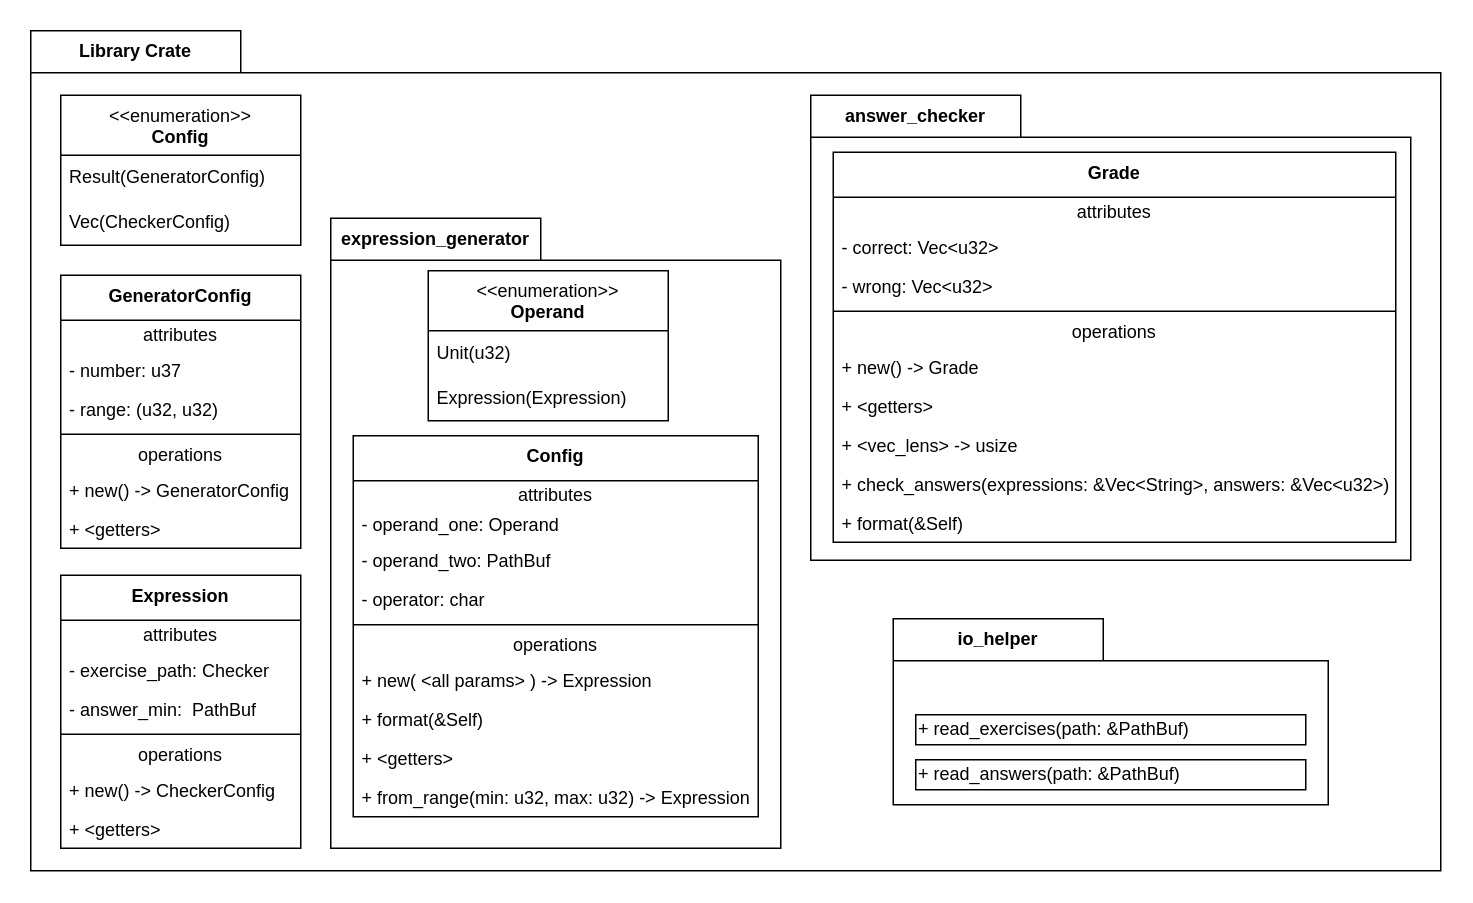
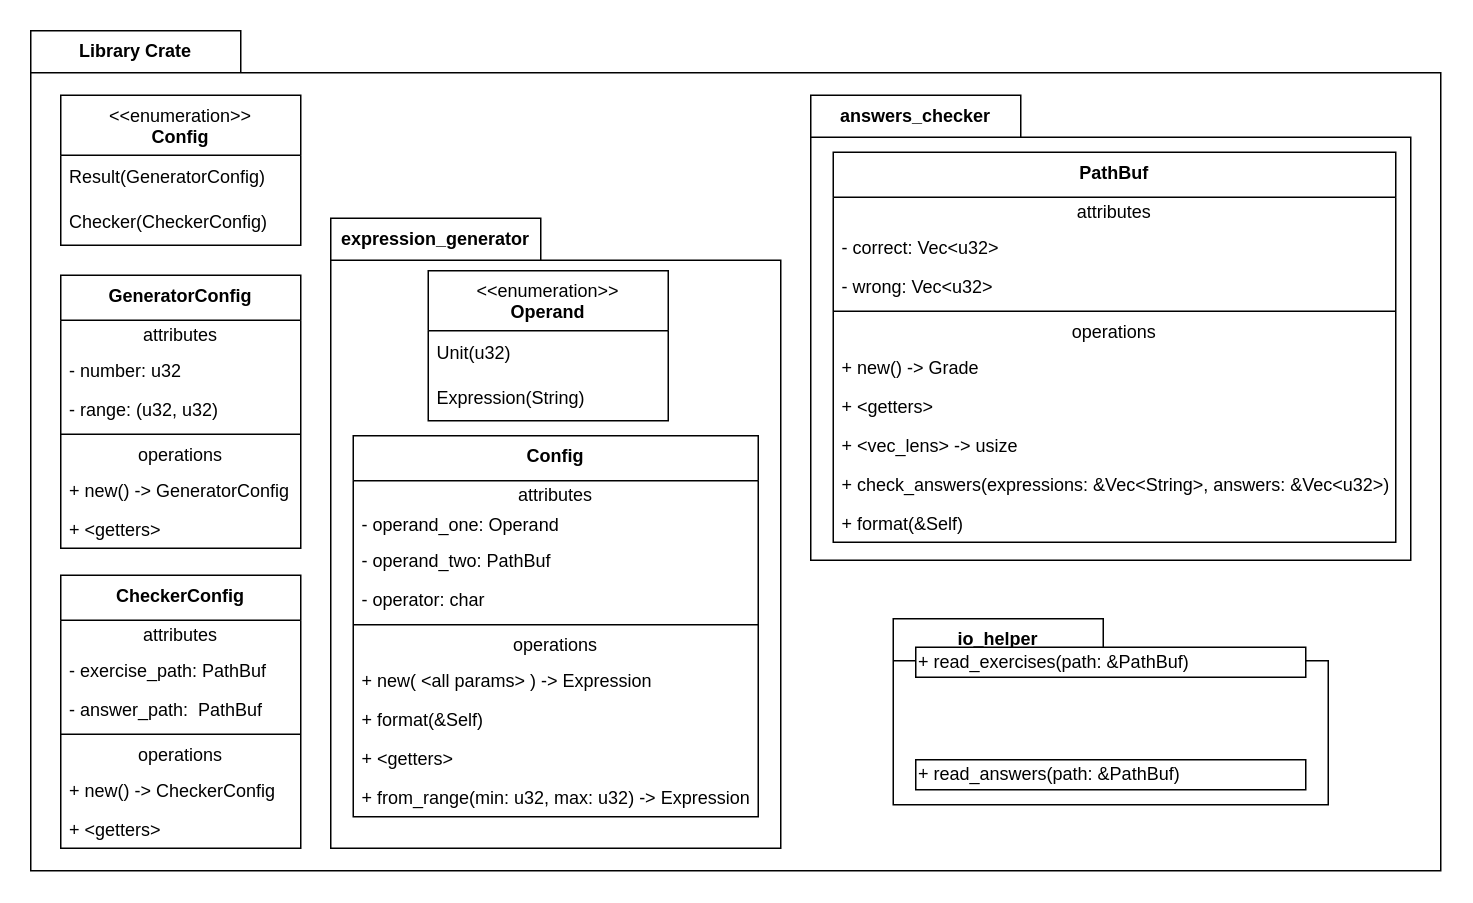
- <mxCell id="18" value="answer_checker" style="shape=folder;fontStyle=1;tabWidth=140;tabHeight=28;tabPosition=left;html=1;boundedLbl=1;labelInHeader=1;container=1;collapsible=0;recursiveResize=0;whiteSpace=wrap;" vertex="1" parent="2"><mxGeometry x="520" y="43" width="400" height="310" as="geometry" /></mxCell>
+ <mxCell id="18" value="answers_checker" style="shape=folder;fontStyle=1;tabWidth=140;tabHeight=28;tabPosition=left;html=1;boundedLbl=1;labelInHeader=1;container=1;collapsible=0;recursiveResize=0;whiteSpace=wrap;" vertex="1" parent="2"><mxGeometry x="520" y="43" width="400" height="310" as="geometry" /></mxCell>
- <mxCell id="19" value="&lt;b&gt;Grade&lt;/b&gt;" style="swimlane;fontStyle=0;align=center;verticalAlign=top;childLayout=stackLayout;horizontal=1;startSize=30;horizontalStack=0;resizeParent=1;resizeParentMax=0;resizeLast=0;collapsible=0;marginBottom=0;html=1;whiteSpace=wrap;" vertex="1" parent="18"><mxGeometry x="15" y="38" width="375" height="260" as="geometry" /></mxCell>
+ <mxCell id="19" value="&lt;b&gt;PathBuf&lt;/b&gt;" style="swimlane;fontStyle=0;align=center;verticalAlign=top;childLayout=stackLayout;horizontal=1;startSize=30;horizontalStack=0;resizeParent=1;resizeParentMax=0;resizeLast=0;collapsible=0;marginBottom=0;html=1;whiteSpace=wrap;" vertex="1" parent="18"><mxGeometry x="15" y="38" width="375" height="260" as="geometry" /></mxCell>
- <mxCell id="35" value="Vec(&lt;span style=&quot;text-align: center;&quot;&gt;CheckerConfig&lt;/span&gt;)" style="text;html=1;strokeColor=none;fillColor=none;align=left;verticalAlign=middle;spacingLeft=4;spacingRight=4;overflow=hidden;rotatable=0;points=[[0,0.5],[1,0.5]];portConstraint=eastwest;whiteSpace=wrap;" vertex="1" parent="33"><mxGeometry y="70" width="160" height="30" as="geometry" /></mxCell>
+ <mxCell id="35" value="Checker(&lt;span style=&quot;text-align: center;&quot;&gt;CheckerConfig&lt;/span&gt;)" style="text;html=1;strokeColor=none;fillColor=none;align=left;verticalAlign=middle;spacingLeft=4;spacingRight=4;overflow=hidden;rotatable=0;points=[[0,0.5],[1,0.5]];portConstraint=eastwest;whiteSpace=wrap;" vertex="1" parent="33"><mxGeometry y="70" width="160" height="30" as="geometry" /></mxCell>
- <mxCell id="38" value="- number: u37" style="text;align=left;verticalAlign=top;spacingLeft=4;spacingRight=4;overflow=hidden;rotatable=0;points=[[0,0.5],[1,0.5]];portConstraint=eastwest;" vertex="1" parent="36"><mxGeometry y="50" width="160" height="26" as="geometry" /></mxCell>
+ <mxCell id="38" value="- number: u32" style="text;align=left;verticalAlign=top;spacingLeft=4;spacingRight=4;overflow=hidden;rotatable=0;points=[[0,0.5],[1,0.5]];portConstraint=eastwest;" vertex="1" parent="36"><mxGeometry y="50" width="160" height="26" as="geometry" /></mxCell>
- <mxCell id="17" value="Expression(&lt;span style=&quot;text-align: center;&quot;&gt;Expression&lt;/span&gt;)" style="text;html=1;strokeColor=none;fillColor=none;align=left;verticalAlign=middle;spacingLeft=4;spacingRight=4;overflow=hidden;rotatable=0;points=[[0,0.5],[1,0.5]];portConstraint=eastwest;whiteSpace=wrap;" vertex="1" parent="15"><mxGeometry y="70" width="160" height="30" as="geometry" /></mxCell>
+ <mxCell id="17" value="Expression(&lt;span style=&quot;text-align: center;&quot;&gt;String&lt;/span&gt;)" style="text;html=1;strokeColor=none;fillColor=none;align=left;verticalAlign=middle;spacingLeft=4;spacingRight=4;overflow=hidden;rotatable=0;points=[[0,0.5],[1,0.5]];portConstraint=eastwest;whiteSpace=wrap;" vertex="1" parent="15"><mxGeometry y="70" width="160" height="30" as="geometry" /></mxCell>
- <mxCell id="44" value="&lt;b&gt;Expression&lt;/b&gt;" style="swimlane;fontStyle=0;align=center;verticalAlign=top;childLayout=stackLayout;horizontal=1;startSize=30;horizontalStack=0;resizeParent=1;resizeParentMax=0;resizeLast=0;collapsible=0;marginBottom=0;html=1;whiteSpace=wrap;" vertex="1" parent="2"><mxGeometry x="20" y="363" width="160" height="182" as="geometry" /></mxCell>
+ <mxCell id="44" value="&lt;b&gt;CheckerConfig&lt;/b&gt;" style="swimlane;fontStyle=0;align=center;verticalAlign=top;childLayout=stackLayout;horizontal=1;startSize=30;horizontalStack=0;resizeParent=1;resizeParentMax=0;resizeLast=0;collapsible=0;marginBottom=0;html=1;whiteSpace=wrap;" vertex="1" parent="2"><mxGeometry x="20" y="363" width="160" height="182" as="geometry" /></mxCell>
- <mxCell id="46" value="- exercise_path: Checker" style="text;align=left;verticalAlign=top;spacingLeft=4;spacingRight=4;overflow=hidden;rotatable=0;points=[[0,0.5],[1,0.5]];portConstraint=eastwest;" vertex="1" parent="44"><mxGeometry y="50" width="160" height="26" as="geometry" /></mxCell>
+ <mxCell id="46" value="- exercise_path: PathBuf" style="text;align=left;verticalAlign=top;spacingLeft=4;spacingRight=4;overflow=hidden;rotatable=0;points=[[0,0.5],[1,0.5]];portConstraint=eastwest;" vertex="1" parent="44"><mxGeometry y="50" width="160" height="26" as="geometry" /></mxCell>
- <mxCell id="47" value="- answer_min:  PathBuf" style="text;align=left;verticalAlign=top;spacingLeft=4;spacingRight=4;overflow=hidden;rotatable=0;points=[[0,0.5],[1,0.5]];portConstraint=eastwest;rounded=0;shadow=0;html=0;" vertex="1" parent="44"><mxGeometry y="76" width="160" height="26" as="geometry" /></mxCell>
+ <mxCell id="47" value="- answer_path:  PathBuf" style="text;align=left;verticalAlign=top;spacingLeft=4;spacingRight=4;overflow=hidden;rotatable=0;points=[[0,0.5],[1,0.5]];portConstraint=eastwest;rounded=0;shadow=0;html=0;" vertex="1" parent="44"><mxGeometry y="76" width="160" height="26" as="geometry" /></mxCell>
- <mxCell id="31" value="+ read_exercises(path: &amp;amp;PathBuf)" style="shape=partialRectangle;html=1;top=1;align=left;" vertex="1" parent="30"><mxGeometry x="15" y="64" width="260" height="20" as="geometry" /></mxCell>
+ <mxCell id="31" value="+ read_exercises(path: &amp;amp;PathBuf)" style="shape=partialRectangle;html=1;top=1;align=left;" vertex="1" parent="30"><mxGeometry x="15" y="19" width="260" height="20" as="geometry" /></mxCell>
